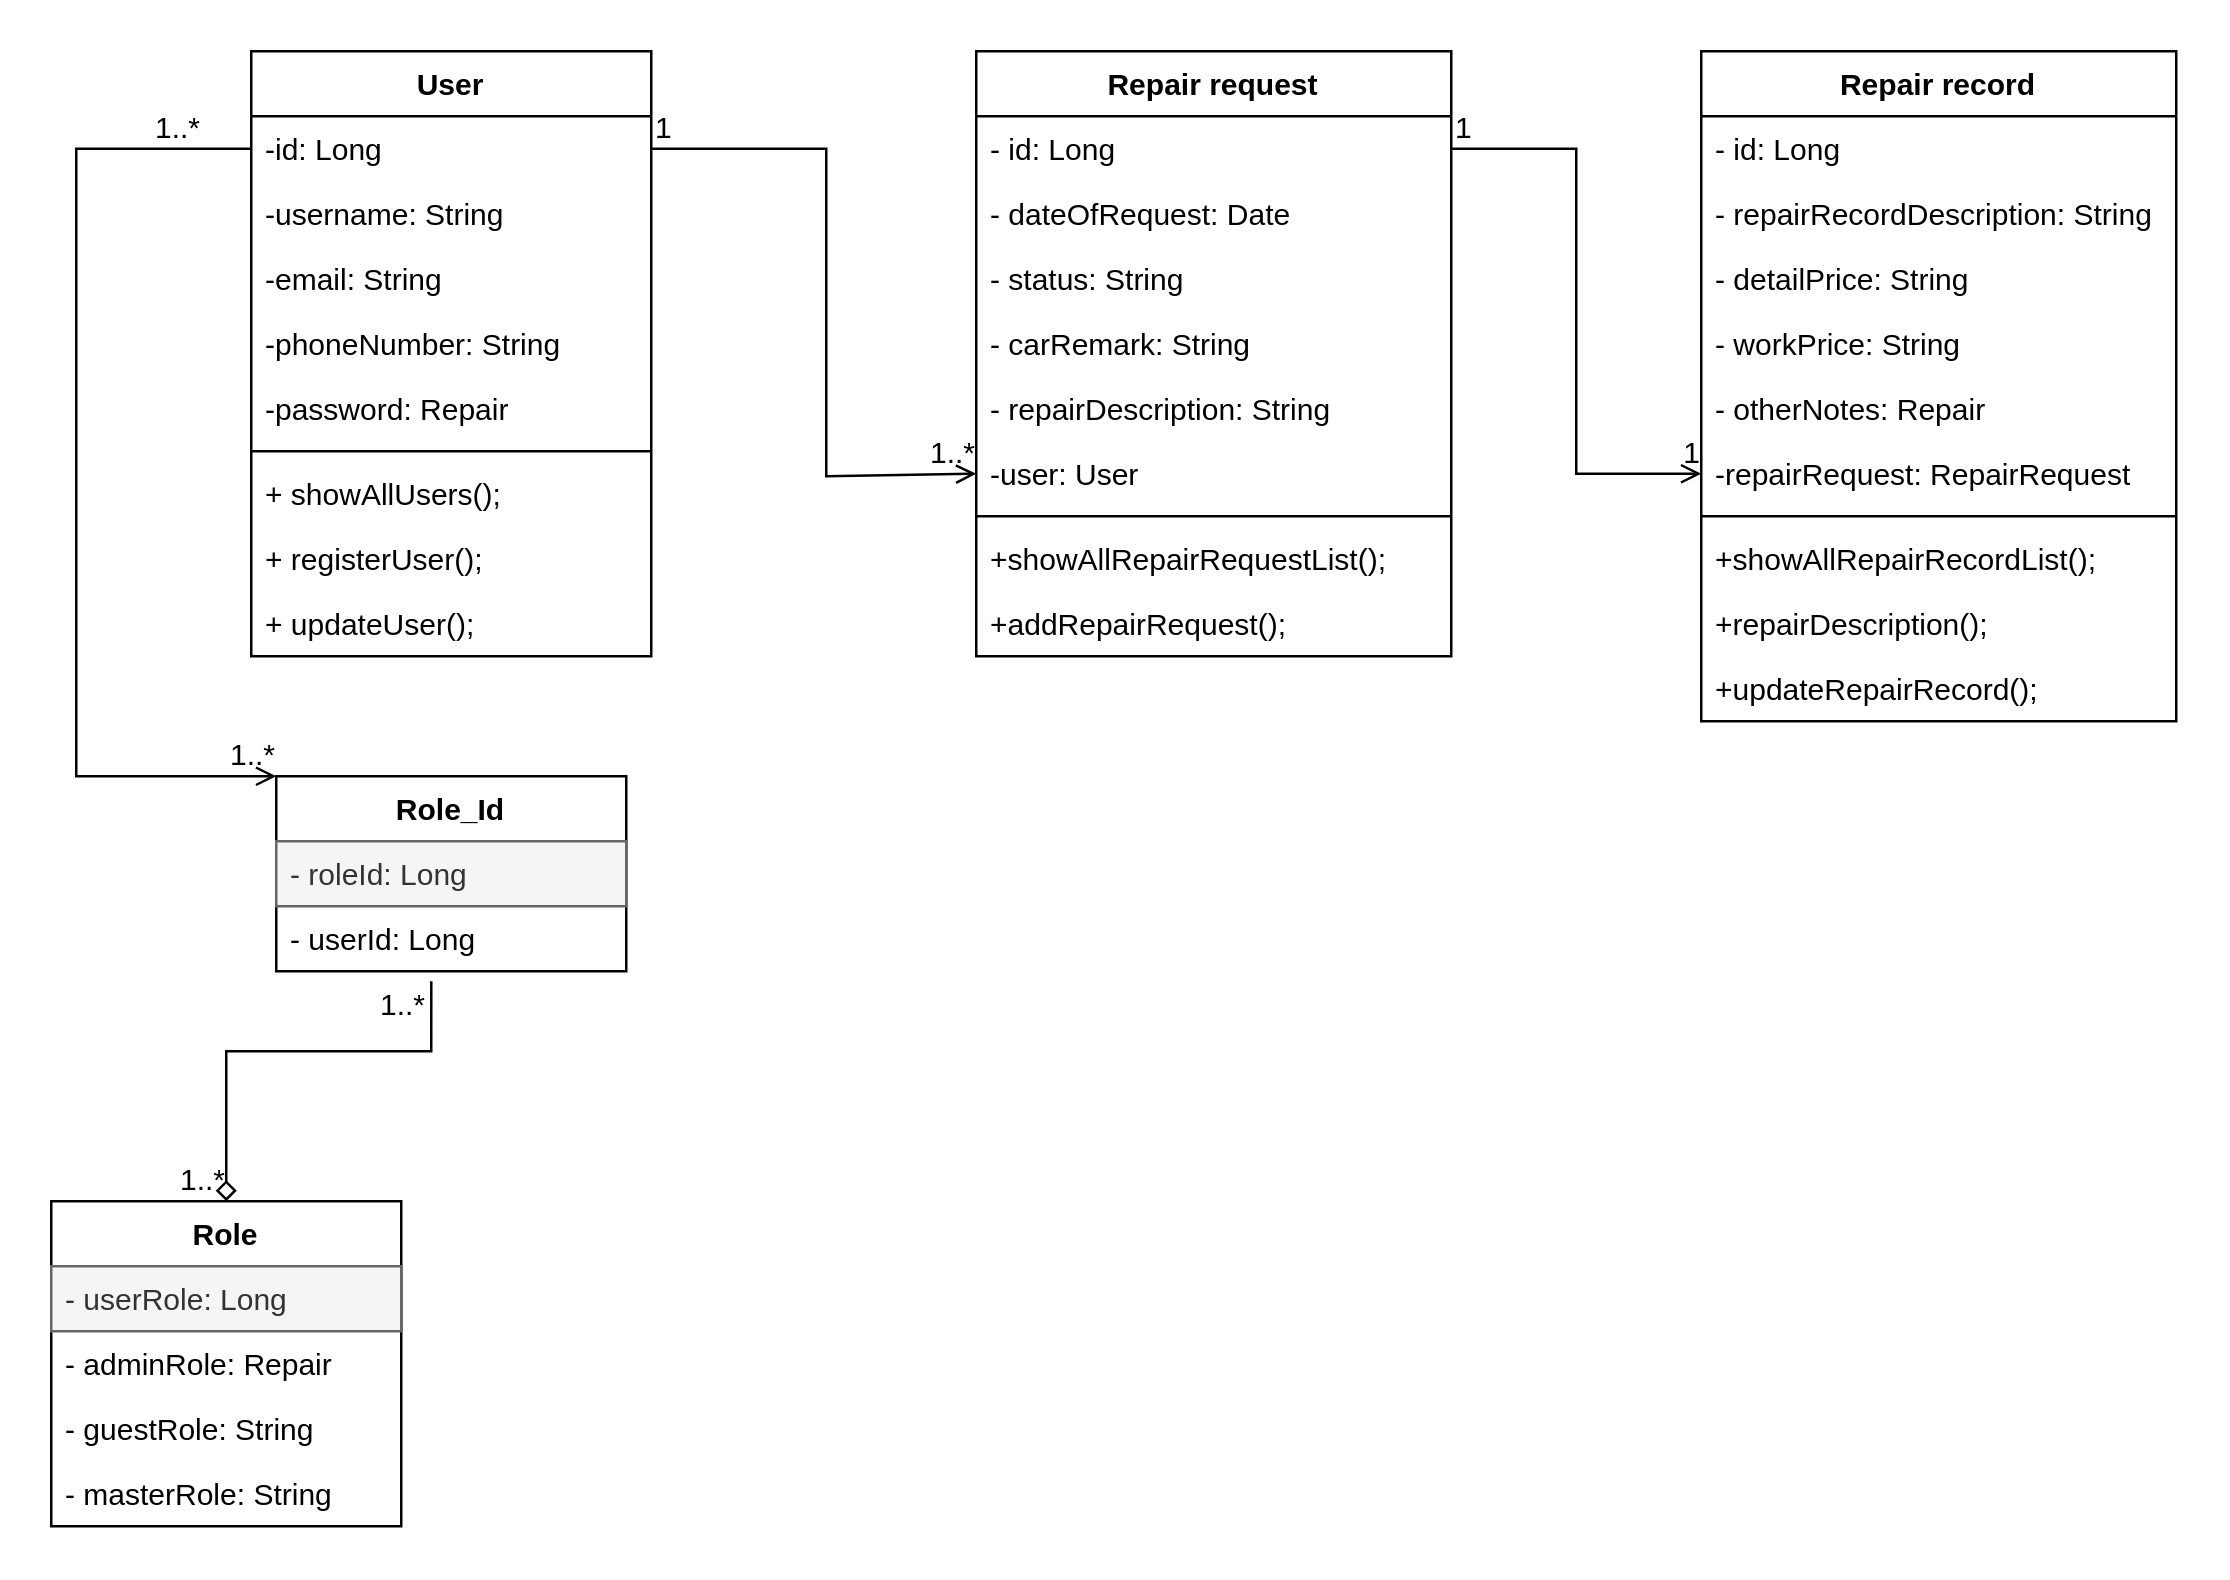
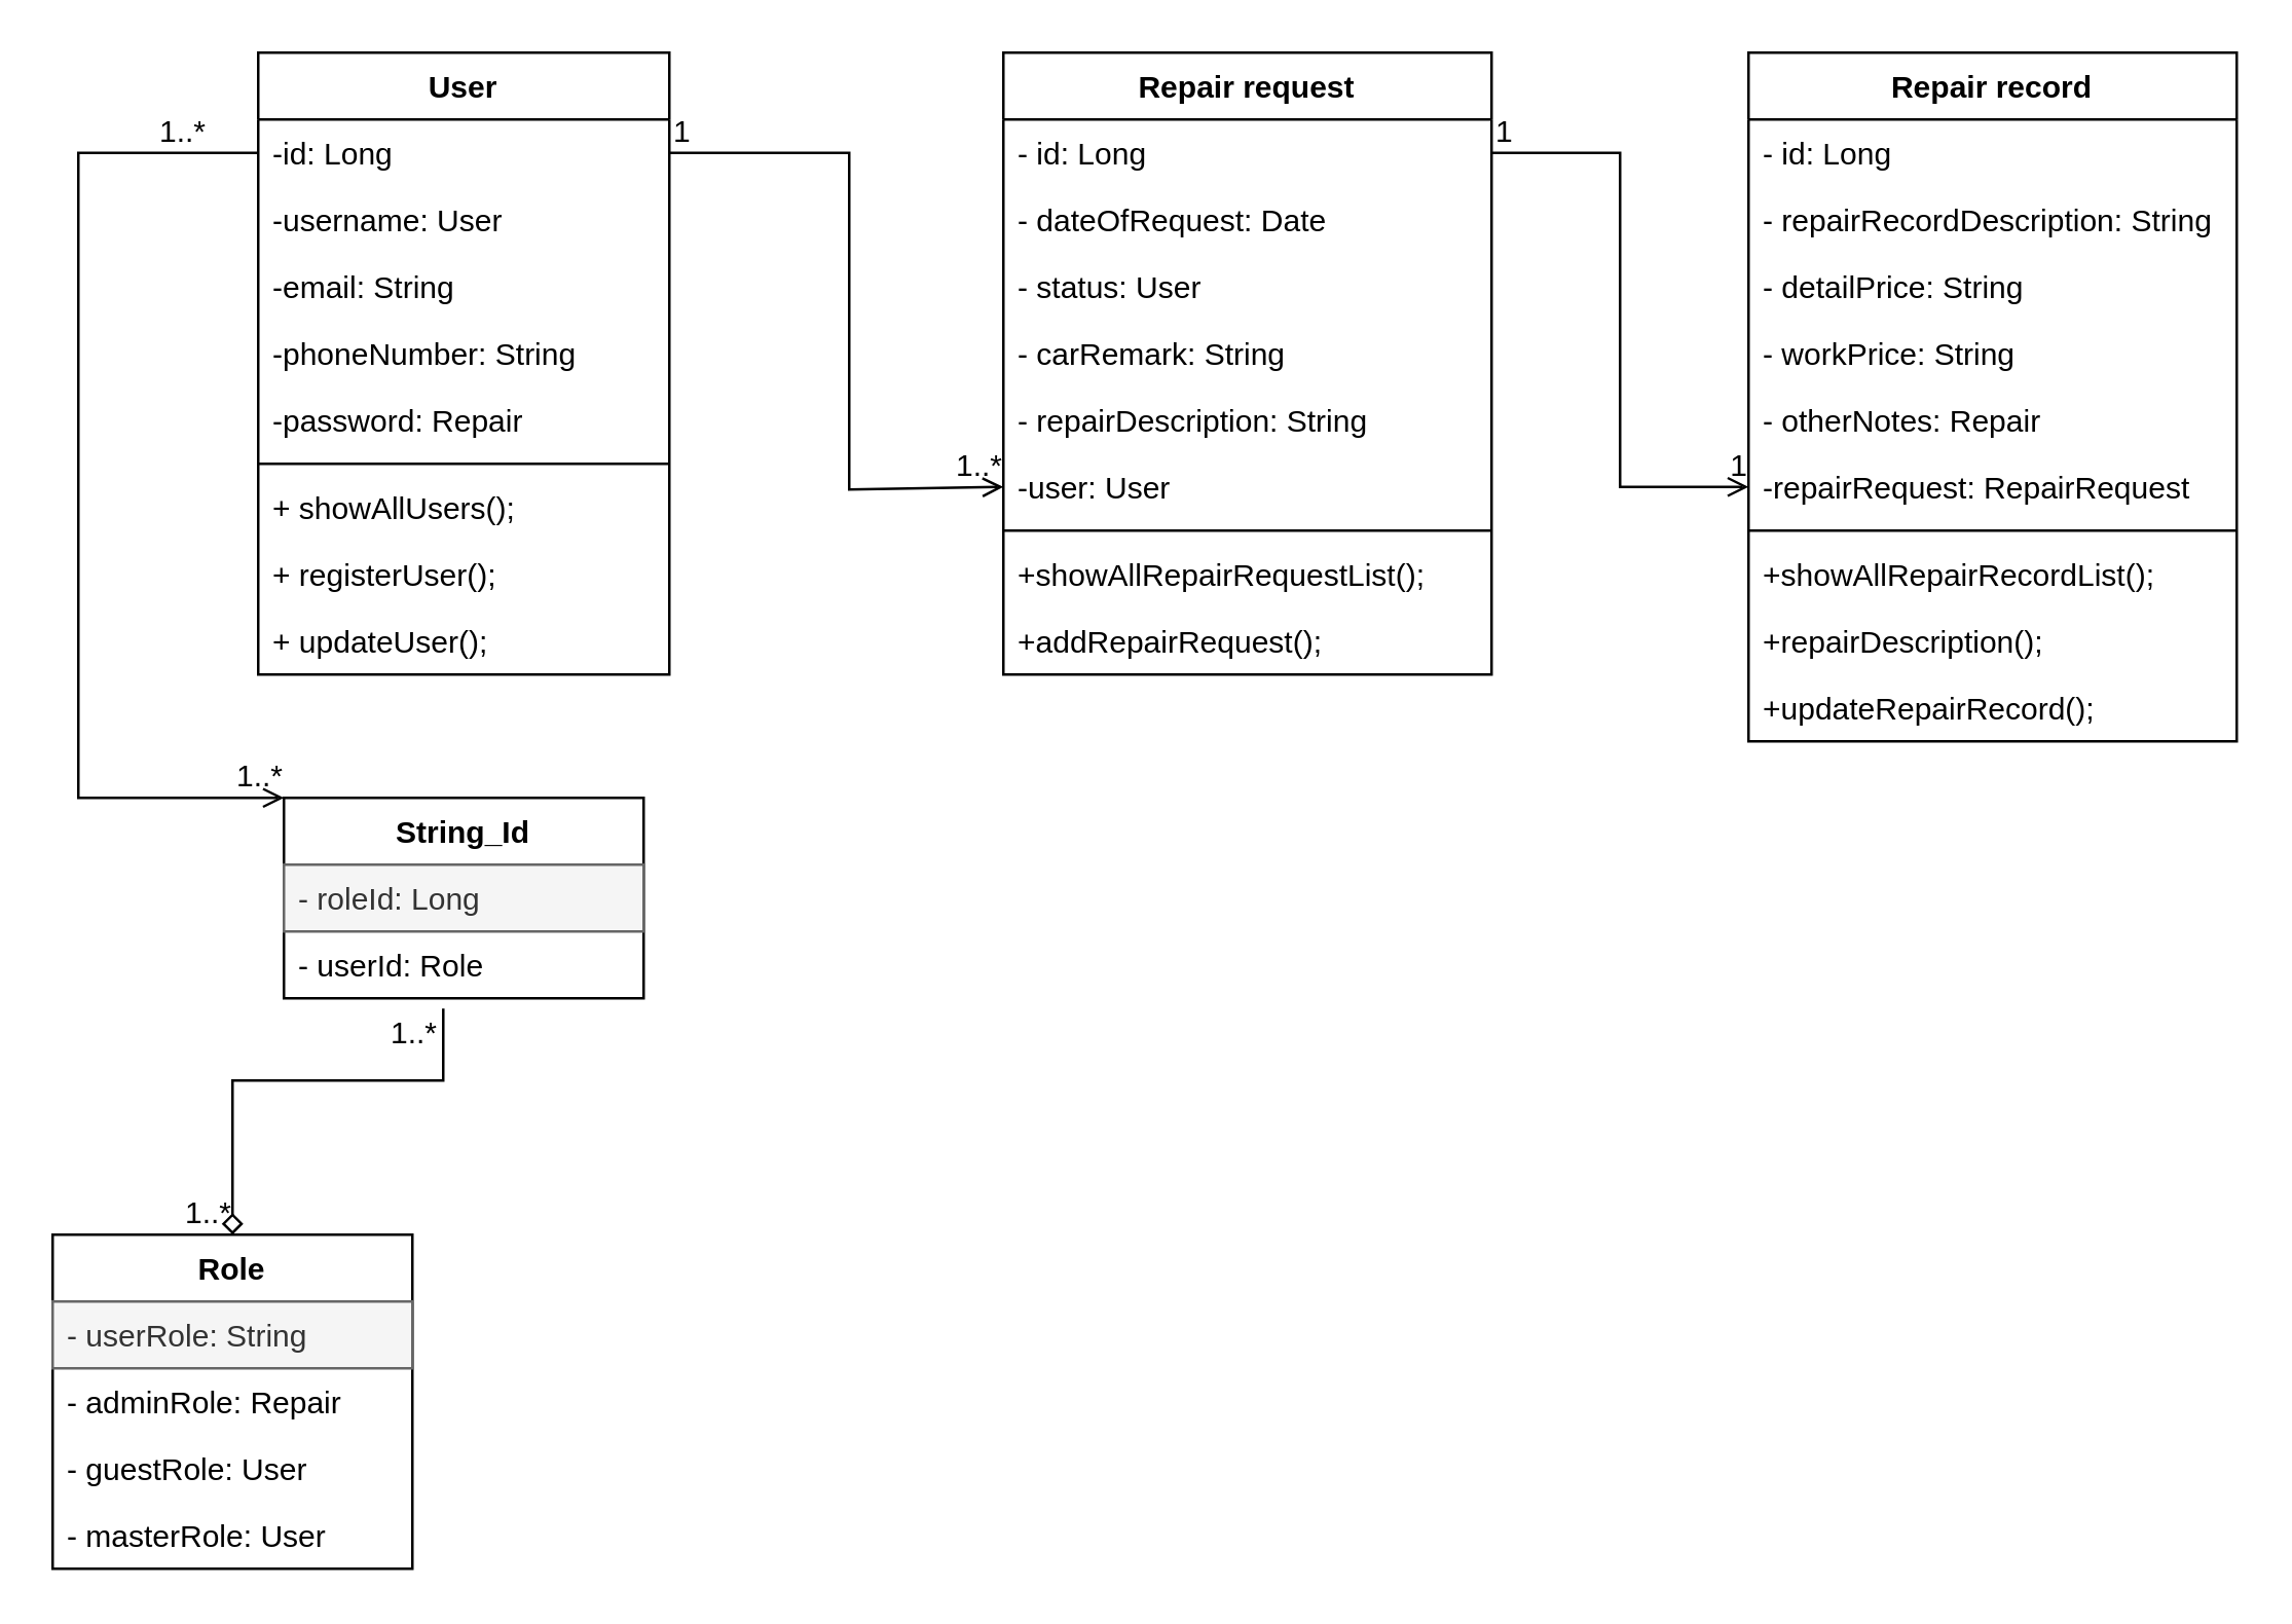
- <mxCell id="4" value="-username: String" style="text;strokeColor=none;fillColor=none;align=left;verticalAlign=top;spacingLeft=4;spacingRight=4;overflow=hidden;rotatable=0;points=[[0,0.5],[1,0.5]];portConstraint=eastwest;" parent="2" vertex="1"><mxGeometry y="52" width="160" height="26" as="geometry" /></mxCell>
+ <mxCell id="4" value="-username: User" style="text;strokeColor=none;fillColor=none;align=left;verticalAlign=top;spacingLeft=4;spacingRight=4;overflow=hidden;rotatable=0;points=[[0,0.5],[1,0.5]];portConstraint=eastwest;" parent="2" vertex="1"><mxGeometry y="52" width="160" height="26" as="geometry" /></mxCell>
- <mxCell id="26" value="- status: String" style="text;strokeColor=none;fillColor=none;align=left;verticalAlign=top;spacingLeft=4;spacingRight=4;overflow=hidden;rotatable=0;points=[[0,0.5],[1,0.5]];portConstraint=eastwest;" parent="23" vertex="1"><mxGeometry y="78" width="190" height="26" as="geometry" /></mxCell>
+ <mxCell id="26" value="- status: User" style="text;strokeColor=none;fillColor=none;align=left;verticalAlign=top;spacingLeft=4;spacingRight=4;overflow=hidden;rotatable=0;points=[[0,0.5],[1,0.5]];portConstraint=eastwest;" parent="23" vertex="1"><mxGeometry y="78" width="190" height="26" as="geometry" /></mxCell>
- <mxCell id="47" value="Role_Id" style="swimlane;fontStyle=1;childLayout=stackLayout;horizontal=1;startSize=26;fillColor=none;horizontalStack=0;resizeParent=1;resizeParentMax=0;resizeLast=0;collapsible=1;marginBottom=0;" vertex="1" parent="1"><mxGeometry x="110" y="310" width="140" height="78" as="geometry"><mxRectangle x="120" y="360" width="70" height="26" as="alternateBounds" /></mxGeometry></mxCell>
+ <mxCell id="47" value="String_Id" style="swimlane;fontStyle=1;childLayout=stackLayout;horizontal=1;startSize=26;fillColor=none;horizontalStack=0;resizeParent=1;resizeParentMax=0;resizeLast=0;collapsible=1;marginBottom=0;" vertex="1" parent="1"><mxGeometry x="110" y="310" width="140" height="78" as="geometry"><mxRectangle x="120" y="360" width="70" height="26" as="alternateBounds" /></mxGeometry></mxCell>
- <mxCell id="49" value="- userId: Long" style="text;strokeColor=none;fillColor=none;align=left;verticalAlign=top;spacingLeft=4;spacingRight=4;overflow=hidden;rotatable=0;points=[[0,0.5],[1,0.5]];portConstraint=eastwest;" vertex="1" parent="47"><mxGeometry y="52" width="140" height="26" as="geometry" /></mxCell>
+ <mxCell id="49" value="- userId: Role" style="text;strokeColor=none;fillColor=none;align=left;verticalAlign=top;spacingLeft=4;spacingRight=4;overflow=hidden;rotatable=0;points=[[0,0.5],[1,0.5]];portConstraint=eastwest;" vertex="1" parent="47"><mxGeometry y="52" width="140" height="26" as="geometry" /></mxCell>
- <mxCell id="34" value="- userRole: Long" style="text;strokeColor=#666666;fillColor=#f5f5f5;align=left;verticalAlign=top;spacingLeft=4;spacingRight=4;overflow=hidden;rotatable=0;points=[[0,0.5],[1,0.5]];portConstraint=eastwest;fontColor=#333333;" parent="33" vertex="1"><mxGeometry y="26" width="140" height="26" as="geometry" /></mxCell>
+ <mxCell id="34" value="- userRole: String" style="text;strokeColor=#666666;fillColor=#f5f5f5;align=left;verticalAlign=top;spacingLeft=4;spacingRight=4;overflow=hidden;rotatable=0;points=[[0,0.5],[1,0.5]];portConstraint=eastwest;fontColor=#333333;" parent="33" vertex="1"><mxGeometry y="26" width="140" height="26" as="geometry" /></mxCell>
- <mxCell id="36" value="- guestRole: String" style="text;strokeColor=none;fillColor=none;align=left;verticalAlign=top;spacingLeft=4;spacingRight=4;overflow=hidden;rotatable=0;points=[[0,0.5],[1,0.5]];portConstraint=eastwest;" parent="33" vertex="1"><mxGeometry y="78" width="140" height="26" as="geometry" /></mxCell>
+ <mxCell id="36" value="- guestRole: User" style="text;strokeColor=none;fillColor=none;align=left;verticalAlign=top;spacingLeft=4;spacingRight=4;overflow=hidden;rotatable=0;points=[[0,0.5],[1,0.5]];portConstraint=eastwest;" parent="33" vertex="1"><mxGeometry y="78" width="140" height="26" as="geometry" /></mxCell>
- <mxCell id="37" value="- masterRole: String" style="text;strokeColor=none;fillColor=none;align=left;verticalAlign=top;spacingLeft=4;spacingRight=4;overflow=hidden;rotatable=0;points=[[0,0.5],[1,0.5]];portConstraint=eastwest;" parent="33" vertex="1"><mxGeometry y="104" width="140" height="26" as="geometry" /></mxCell>
+ <mxCell id="37" value="- masterRole: User" style="text;strokeColor=none;fillColor=none;align=left;verticalAlign=top;spacingLeft=4;spacingRight=4;overflow=hidden;rotatable=0;points=[[0,0.5],[1,0.5]];portConstraint=eastwest;" parent="33" vertex="1"><mxGeometry y="104" width="140" height="26" as="geometry" /></mxCell>
